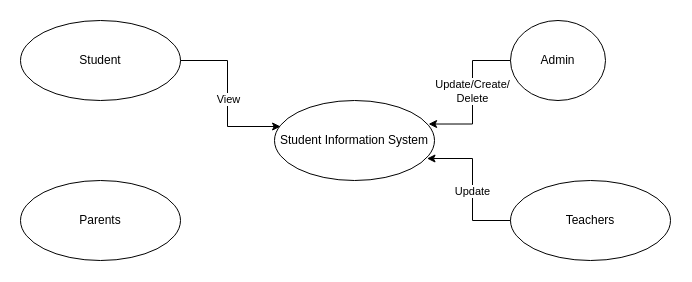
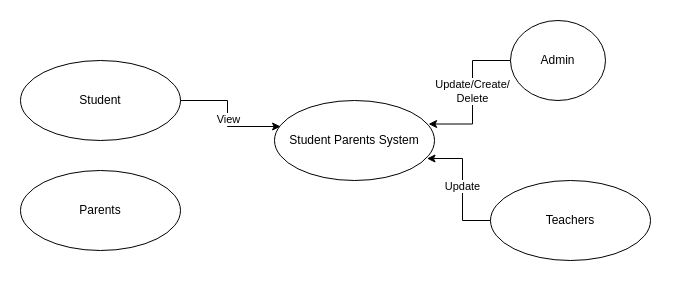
- <mxCell id="6" value="Student" style="ellipse;whiteSpace=wrap;html=1;" vertex="1" parent="1"><mxGeometry x="20" y="20" width="160" height="80" as="geometry" /></mxCell>
+ <mxCell id="6" value="Student" style="ellipse;whiteSpace=wrap;html=1;" vertex="1" parent="1"><mxGeometry x="20" y="60" width="160" height="80" as="geometry" /></mxCell>
- <mxCell id="2" value="Student Information System" style="ellipse;whiteSpace=wrap;html=1;" vertex="1" parent="1"><mxGeometry x="274" y="100" width="160" height="80" as="geometry" /></mxCell>
+ <mxCell id="2" value="Student Parents System" style="ellipse;whiteSpace=wrap;html=1;" vertex="1" parent="1"><mxGeometry x="274" y="100" width="160" height="80" as="geometry" /></mxCell>
- <mxCell id="5" value="Parents" style="ellipse;whiteSpace=wrap;html=1;" vertex="1" parent="1"><mxGeometry x="20" y="180" width="160" height="80" as="geometry" /></mxCell>
+ <mxCell id="5" value="Parents" style="ellipse;whiteSpace=wrap;html=1;" vertex="1" parent="1"><mxGeometry x="20" y="170" width="160" height="80" as="geometry" /></mxCell>
- <mxCell id="3" value="Teachers" style="ellipse;whiteSpace=wrap;html=1;" vertex="1" parent="1"><mxGeometry x="510" y="180" width="160" height="80" as="geometry" /></mxCell>
+ <mxCell id="3" value="Teachers" style="ellipse;whiteSpace=wrap;html=1;" vertex="1" parent="1"><mxGeometry x="490" y="180" width="160" height="80" as="geometry" /></mxCell>
